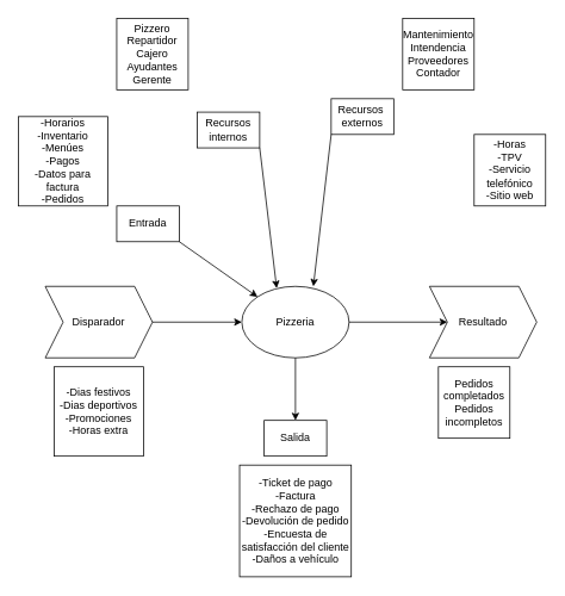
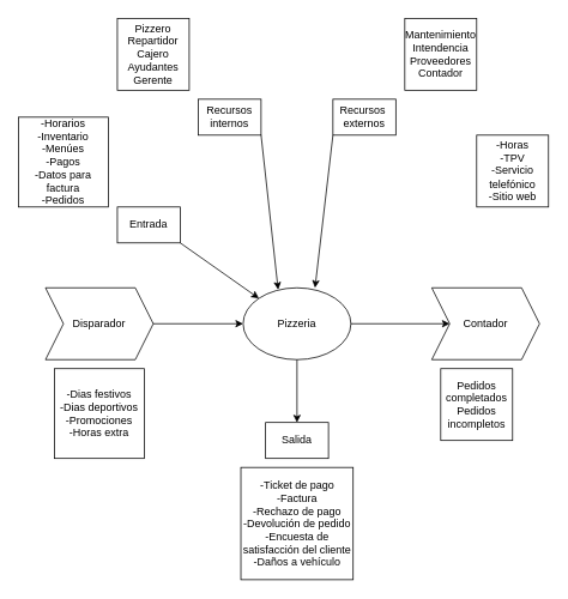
- <mxCell id="6" value="Recursos&lt;br&gt;internos" style="rounded=0;whiteSpace=wrap;html=1;" vertex="1" parent="1"><mxGeometry x="220" y="125" width="70" height="40" as="geometry" /></mxCell>
+ <mxCell id="6" value="Recursos&lt;br&gt;internos" style="rounded=0;whiteSpace=wrap;html=1;" vertex="1" parent="1"><mxGeometry x="220" y="110" width="70" height="40" as="geometry" /></mxCell>
- <mxCell id="4" value="Resultado" style="shape=step;perimeter=stepPerimeter;whiteSpace=wrap;html=1;fixedSize=1;" vertex="1" parent="1"><mxGeometry x="480" y="320" width="120" height="80" as="geometry" /></mxCell>
+ <mxCell id="4" value="Contador" style="shape=step;perimeter=stepPerimeter;whiteSpace=wrap;html=1;fixedSize=1;" vertex="1" parent="1"><mxGeometry x="480" y="320" width="120" height="80" as="geometry" /></mxCell>
